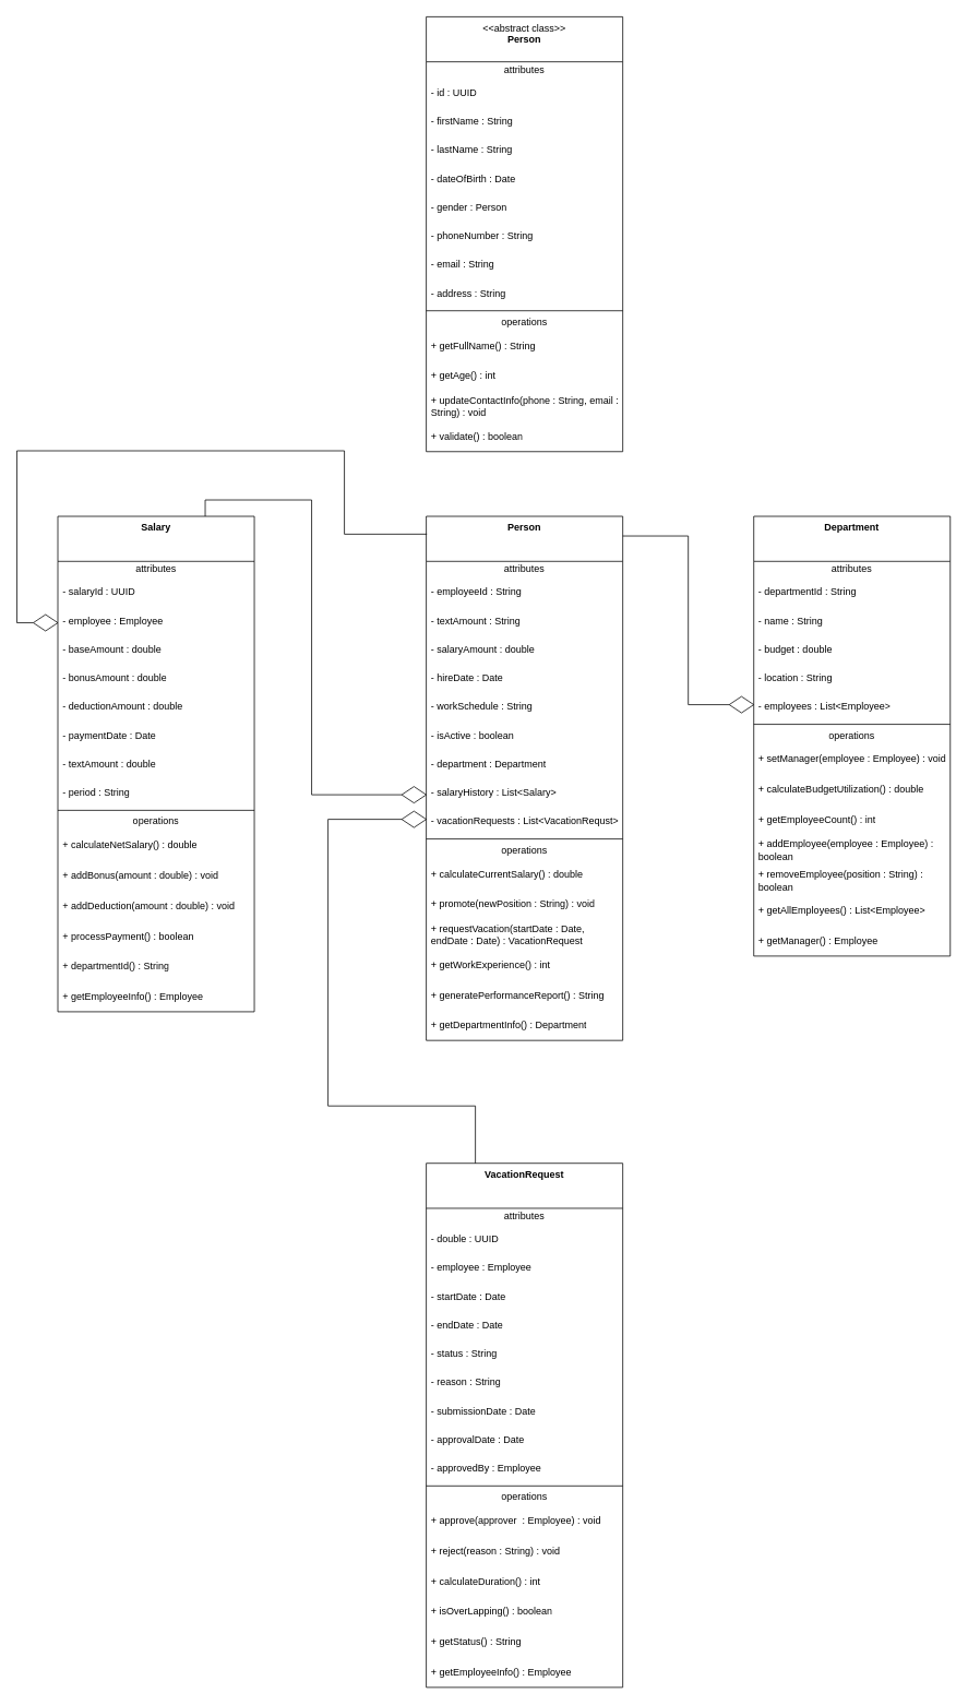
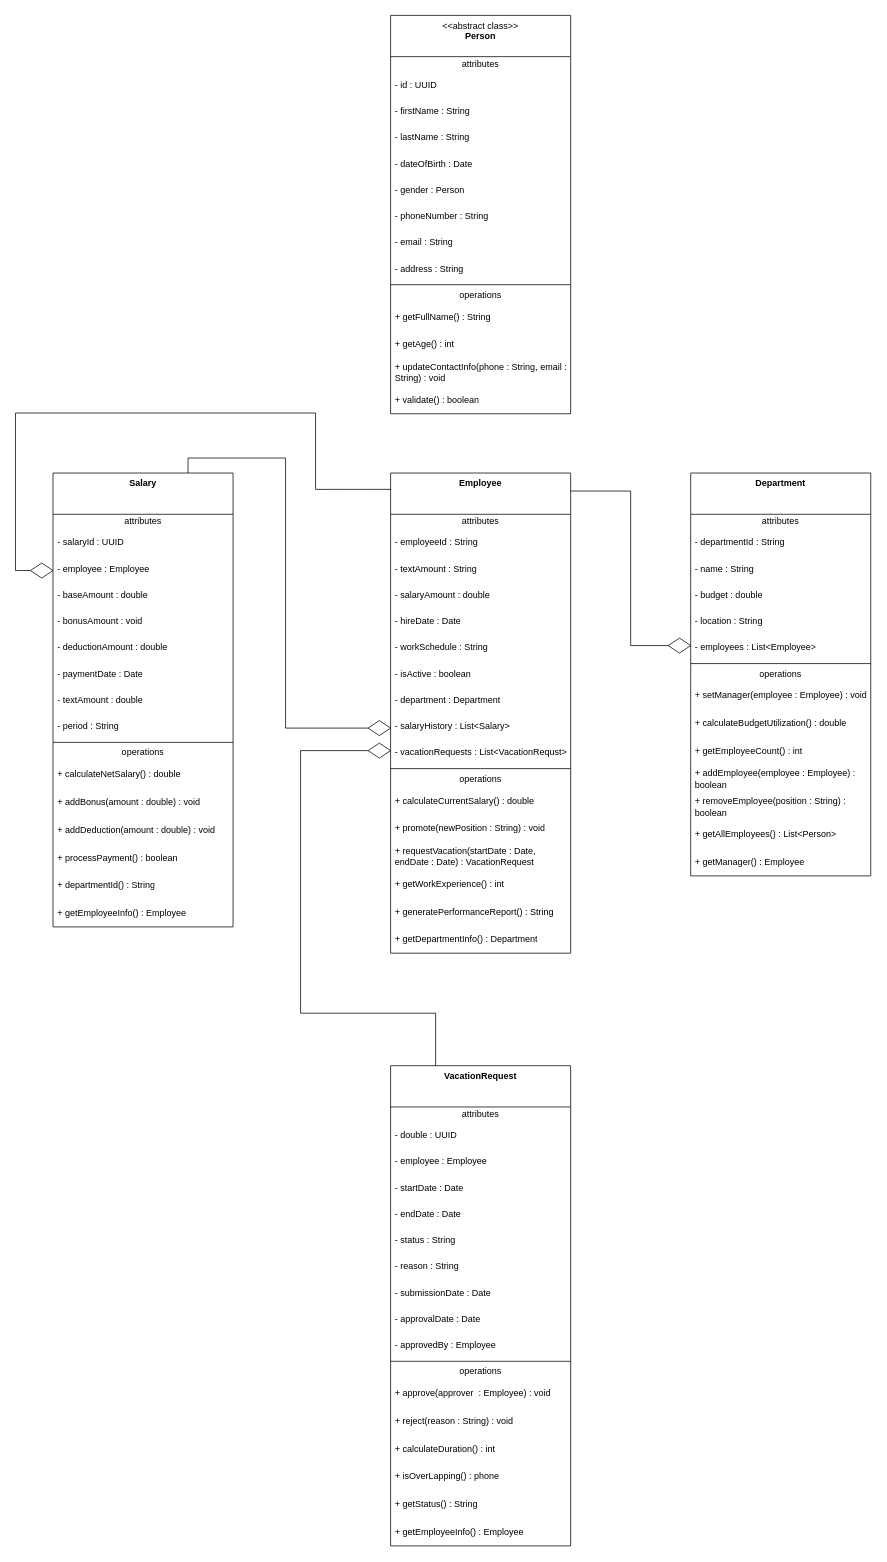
- <mxCell id="18" value="&lt;b&gt;Person&lt;/b&gt;&lt;div&gt;&lt;br&gt;&lt;/div&gt;" style="swimlane;fontStyle=0;align=center;verticalAlign=top;childLayout=stackLayout;horizontal=1;startSize=55;horizontalStack=0;resizeParent=1;resizeParentMax=0;resizeLast=0;collapsible=0;marginBottom=0;html=1;whiteSpace=wrap;" vertex="1" parent="1"><mxGeometry x="520" y="630" width="240" height="640" as="geometry" /></mxCell>
+ <mxCell id="18" value="&lt;b&gt;Employee&lt;/b&gt;&lt;div&gt;&lt;br&gt;&lt;/div&gt;" style="swimlane;fontStyle=0;align=center;verticalAlign=top;childLayout=stackLayout;horizontal=1;startSize=55;horizontalStack=0;resizeParent=1;resizeParentMax=0;resizeLast=0;collapsible=0;marginBottom=0;html=1;whiteSpace=wrap;" vertex="1" parent="1"><mxGeometry x="520" y="630" width="240" height="640" as="geometry" /></mxCell>
- <mxCell id="58" value="- bonusAmount : double" style="text;html=1;strokeColor=none;fillColor=none;align=left;verticalAlign=middle;spacingLeft=4;spacingRight=4;overflow=hidden;rotatable=0;points=[[0,0.5],[1,0.5]];portConstraint=eastwest;whiteSpace=wrap;" vertex="1" parent="53"><mxGeometry y="180" width="240" height="35" as="geometry" /></mxCell>
+ <mxCell id="58" value="- bonusAmount : void" style="text;html=1;strokeColor=none;fillColor=none;align=left;verticalAlign=middle;spacingLeft=4;spacingRight=4;overflow=hidden;rotatable=0;points=[[0,0.5],[1,0.5]];portConstraint=eastwest;whiteSpace=wrap;" vertex="1" parent="53"><mxGeometry y="180" width="240" height="35" as="geometry" /></mxCell>
- <mxCell id="51" value="+ getAllEmployees() : List&amp;lt;Employee&amp;gt;" style="text;html=1;strokeColor=none;fillColor=none;align=left;verticalAlign=middle;spacingLeft=4;spacingRight=4;overflow=hidden;rotatable=0;points=[[0,0.5],[1,0.5]];portConstraint=eastwest;whiteSpace=wrap;" vertex="1" parent="37"><mxGeometry y="463" width="240" height="37" as="geometry" /></mxCell>
+ <mxCell id="51" value="+ getAllEmployees() : List&amp;lt;Person&amp;gt;" style="text;html=1;strokeColor=none;fillColor=none;align=left;verticalAlign=middle;spacingLeft=4;spacingRight=4;overflow=hidden;rotatable=0;points=[[0,0.5],[1,0.5]];portConstraint=eastwest;whiteSpace=wrap;" vertex="1" parent="37"><mxGeometry y="463" width="240" height="37" as="geometry" /></mxCell>
- <mxCell id="87" value="+ isOverLapping() : boolean" style="text;html=1;strokeColor=none;fillColor=none;align=left;verticalAlign=middle;spacingLeft=4;spacingRight=4;overflow=hidden;rotatable=0;points=[[0,0.5],[1,0.5]];portConstraint=eastwest;whiteSpace=wrap;" vertex="1" parent="71"><mxGeometry y="529" width="240" height="37" as="geometry" /></mxCell>
+ <mxCell id="87" value="+ isOverLapping() : phone" style="text;html=1;strokeColor=none;fillColor=none;align=left;verticalAlign=middle;spacingLeft=4;spacingRight=4;overflow=hidden;rotatable=0;points=[[0,0.5],[1,0.5]];portConstraint=eastwest;whiteSpace=wrap;" vertex="1" parent="71"><mxGeometry y="529" width="240" height="37" as="geometry" /></mxCell>
